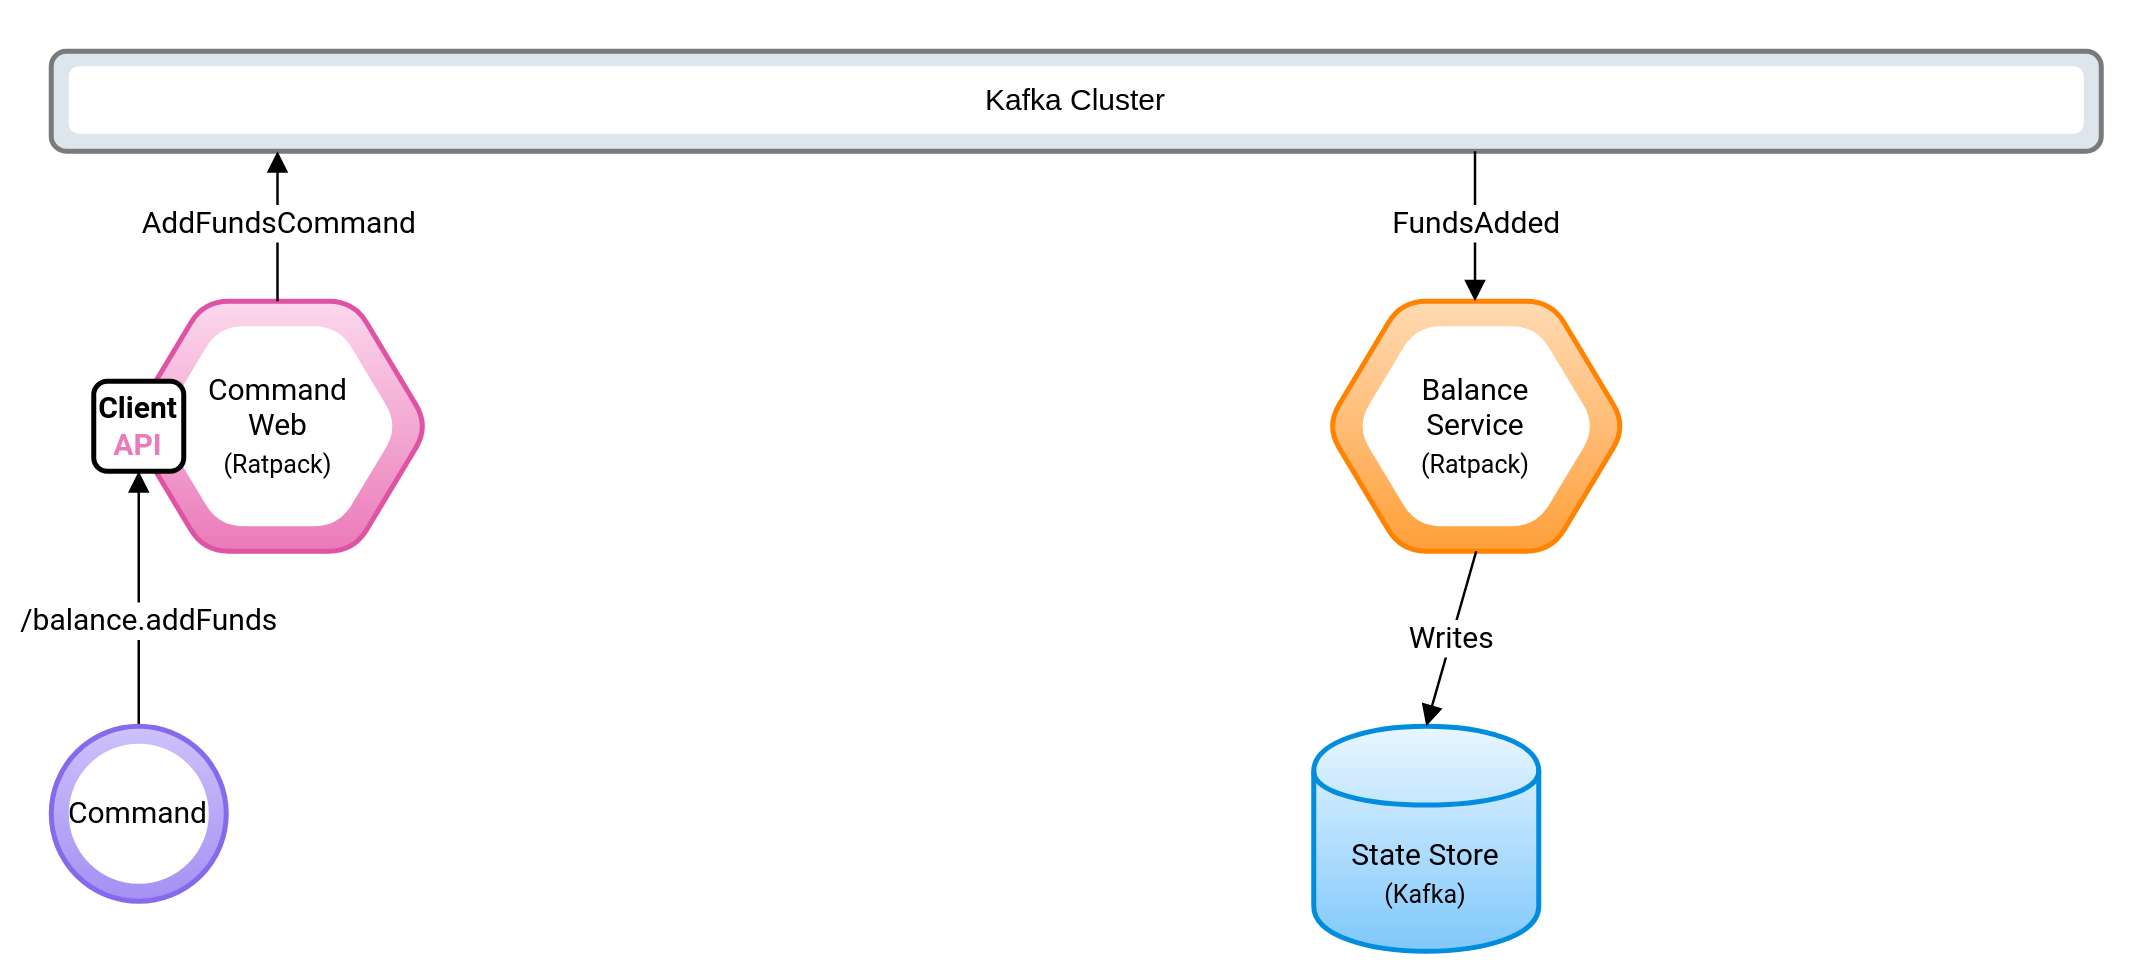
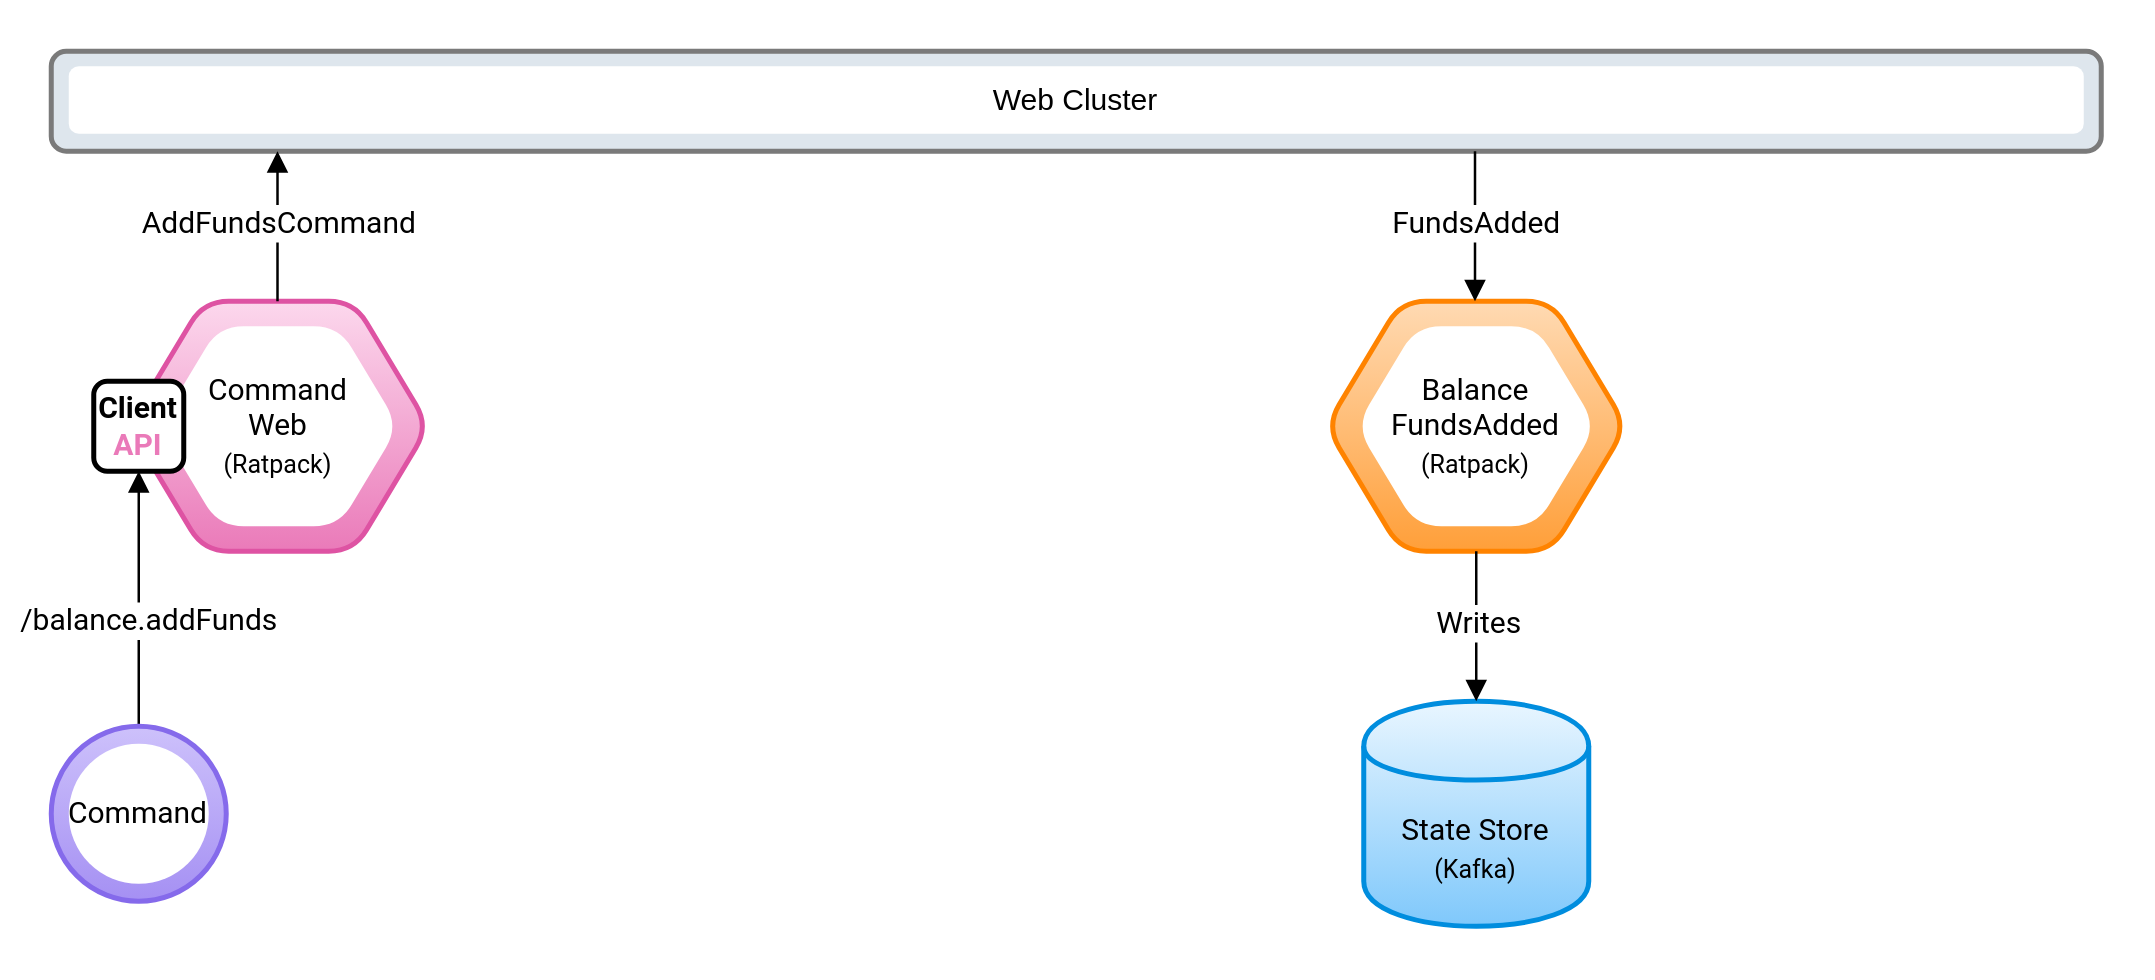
- <mxCell id="3" value="Kafka Cluster" style="rounded=1;whiteSpace=wrap;html=1;strokeWidth=1;fillColor=#FFFFFF;gradientColor=none;dashed=1;perimeterSpacing=0;strokeColor=none;" parent="1" vertex="1"><mxGeometry x="27" y="26" width="806" height="27" as="geometry" /></mxCell>
+ <mxCell id="3" value="Web Cluster" style="rounded=1;whiteSpace=wrap;html=1;strokeWidth=1;fillColor=#FFFFFF;gradientColor=none;dashed=1;perimeterSpacing=0;strokeColor=none;" parent="1" vertex="1"><mxGeometry x="27" y="26" width="806" height="27" as="geometry" /></mxCell>
- <mxCell id="5" value="Balance&lt;br&gt;Service&lt;br&gt;&lt;font style=&quot;font-size: 10px&quot;&gt;(Ratpack)&lt;/font&gt;" style="shape=hexagon;perimeter=hexagonPerimeter2;whiteSpace=wrap;html=1;strokeWidth=1;fillColor=#FFFFFF;gradientColor=#FFFFFF;dashed=1;fontFamily=Roboto;FType=g;rounded=1;comic=0;strokeColor=none;" parent="1" vertex="1"><mxGeometry x="542" y="130" width="96" height="80" as="geometry" /></mxCell>
+ <mxCell id="5" value="Balance&lt;br&gt;FundsAdded&lt;br&gt;&lt;font style=&quot;font-size: 10px&quot;&gt;(Ratpack)&lt;/font&gt;" style="shape=hexagon;perimeter=hexagonPerimeter2;whiteSpace=wrap;html=1;strokeWidth=1;fillColor=#FFFFFF;gradientColor=#FFFFFF;dashed=1;fontFamily=Roboto;FType=g;rounded=1;comic=0;strokeColor=none;" parent="1" vertex="1"><mxGeometry x="542" y="130" width="96" height="80" as="geometry" /></mxCell>
- <mxCell id="6" value="&lt;font face=&quot;Roboto&quot;&gt;State Store&lt;br&gt;&lt;font style=&quot;font-size: 10px&quot;&gt;(Kafka)&lt;/font&gt;&lt;/font&gt;" style="shape=cylinder;whiteSpace=wrap;html=1;boundedLbl=1;backgroundOutline=1;strokeWidth=2;fillColor=#E9F6FF;gradientColor=#7FC8FB;shadow=0;strokeColor=#008dde;" parent="1" vertex="1"><mxGeometry x="525" y="290" width="90" height="90" as="geometry" /></mxCell>
+ <mxCell id="6" value="&lt;font face=&quot;Roboto&quot;&gt;State Store&lt;br&gt;&lt;font style=&quot;font-size: 10px&quot;&gt;(Kafka)&lt;/font&gt;&lt;/font&gt;" style="shape=cylinder;whiteSpace=wrap;html=1;boundedLbl=1;backgroundOutline=1;strokeWidth=2;fillColor=#E9F6FF;gradientColor=#7FC8FB;shadow=0;strokeColor=#008dde;" parent="1" vertex="1"><mxGeometry x="545" y="280" width="90" height="90" as="geometry" /></mxCell>
